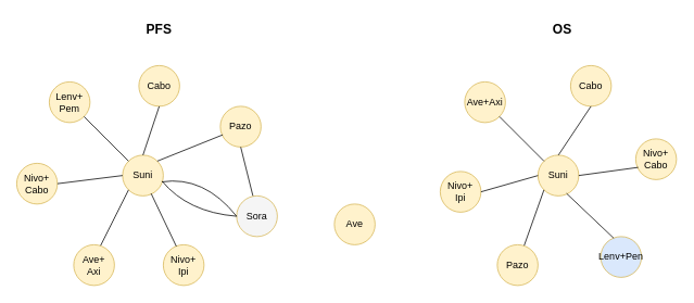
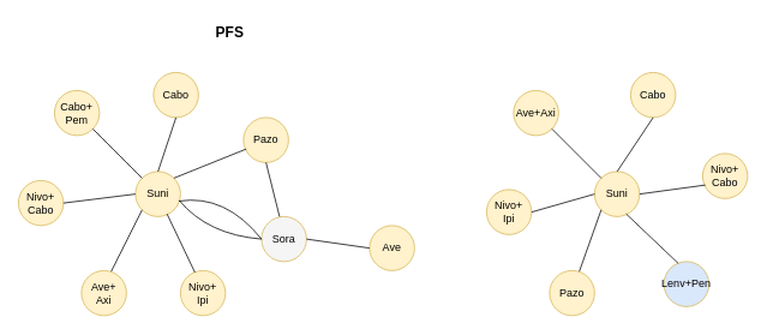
- <mxCell id="21" value="PFS" style="text;html=1;align=center;verticalAlign=middle;whiteSpace=wrap;rounded=0;fontStyle=1;fontSize=16;" vertex="1" parent="1"><mxGeometry x="165" y="20" width="60" height="30" as="geometry" /></mxCell>
+ <mxCell id="21" value="PFS" style="text;html=1;align=center;verticalAlign=middle;whiteSpace=wrap;rounded=0;fontStyle=1;fontSize=16;" vertex="1" parent="1"><mxGeometry x="225" y="20" width="60" height="30" as="geometry" /></mxCell>
- <mxCell id="35" value="OS" style="text;html=1;align=center;verticalAlign=middle;whiteSpace=wrap;rounded=0;fontStyle=1;fontSize=16;" vertex="1" parent="1"><mxGeometry x="660" y="20" width="60" height="30" as="geometry" /></mxCell>
- <mxCell id="4" value="Lenv+&lt;div&gt;Pem&lt;/div&gt;" style="ellipse;whiteSpace=wrap;html=1;aspect=fixed;fillColor=#fff2cc;strokeColor=#d6b656;" vertex="1" parent="1"><mxGeometry x="60" y="100" width="50" height="50" as="geometry" /></mxCell>
+ <mxCell id="4" value="Cabo+&lt;div&gt;Pem&lt;/div&gt;" style="ellipse;whiteSpace=wrap;html=1;aspect=fixed;fillColor=#fff2cc;strokeColor=#d6b656;" vertex="1" parent="1"><mxGeometry x="60" y="100" width="50" height="50" as="geometry" /></mxCell>
+ <mxCell id="20" value="" style="endArrow=none;html=1;rounded=0;exitX=1;exitY=0.5;exitDx=0;exitDy=0;entryX=0;entryY=0.5;entryDx=0;entryDy=0;" edge="1" parent="1" source="7" target="8"><mxGeometry width="50" height="50" relative="1" as="geometry"><mxPoint x="305" y="190" as="sourcePoint" /><mxPoint x="320" y="250" as="targetPoint" /></mxGeometry></mxCell>
